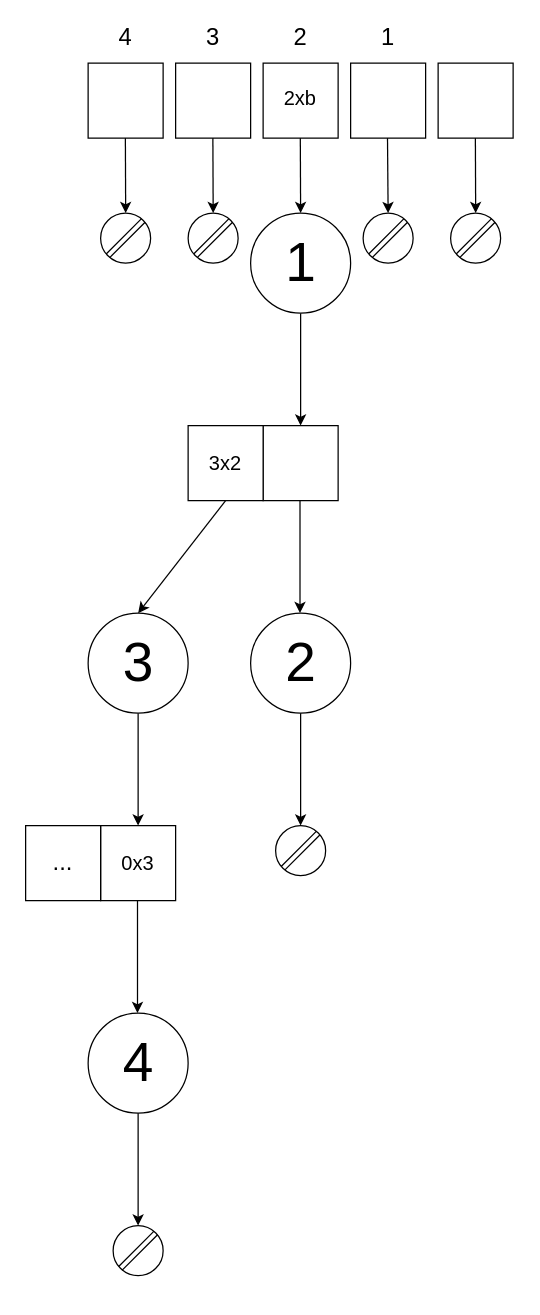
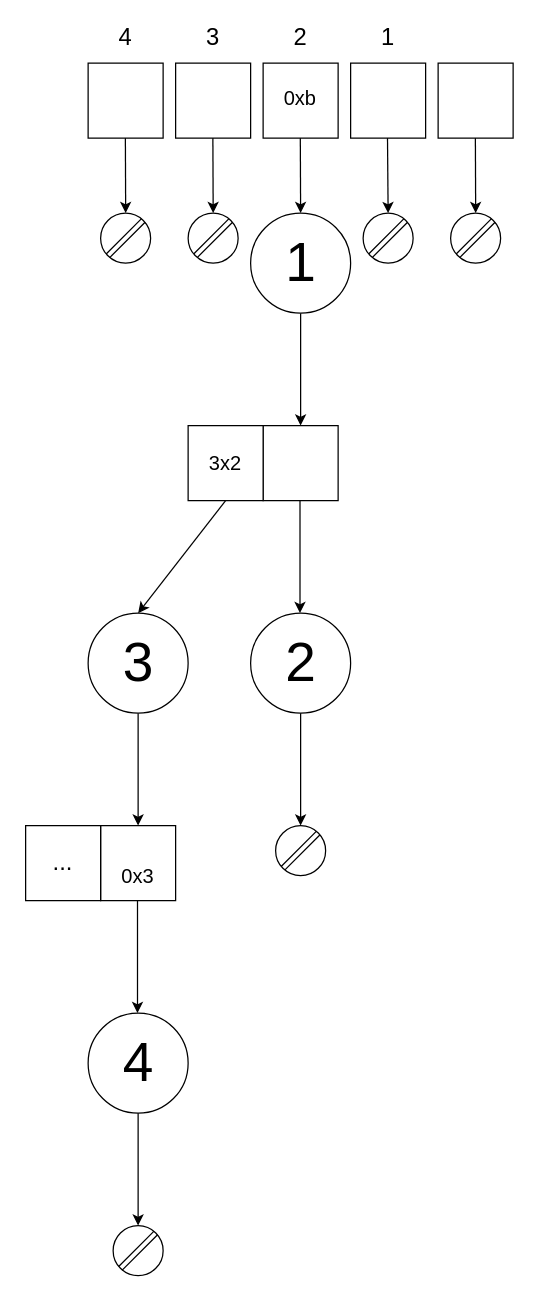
- <mxCell id="16" value="&lt;div style=&quot;text-align: center&quot;&gt;&lt;span style=&quot;font-size: 16px&quot;&gt;&lt;font face=&quot;helvetica&quot;&gt;2xb&lt;/font&gt;&lt;/span&gt;&lt;/div&gt;" style="text;whiteSpace=wrap;html=1;fontSize=19;" vertex="1" parent="2"><mxGeometry x="155" y="40" width="30" height="40" as="geometry" /></mxCell>
+ <mxCell id="16" value="&lt;div style=&quot;text-align: center&quot;&gt;&lt;span style=&quot;font-size: 16px&quot;&gt;&lt;font face=&quot;helvetica&quot;&gt;0xb&lt;/font&gt;&lt;/span&gt;&lt;/div&gt;" style="text;whiteSpace=wrap;html=1;fontSize=19;" vertex="1" parent="2"><mxGeometry x="155" y="40" width="30" height="40" as="geometry" /></mxCell>
- <mxCell id="57" value="0x3" style="text;html=1;strokeColor=none;fillColor=none;align=center;verticalAlign=middle;whiteSpace=wrap;rounded=0;fontSize=16;" vertex="1" parent="55"><mxGeometry x="70" y="20" width="40" height="20" as="geometry" /></mxCell>
+ <mxCell id="57" value="0x3" style="text;html=1;strokeColor=none;fillColor=none;align=center;verticalAlign=middle;whiteSpace=wrap;rounded=0;fontSize=16;" vertex="1" parent="55"><mxGeometry x="70" y="30" width="40" height="20" as="geometry" /></mxCell>
